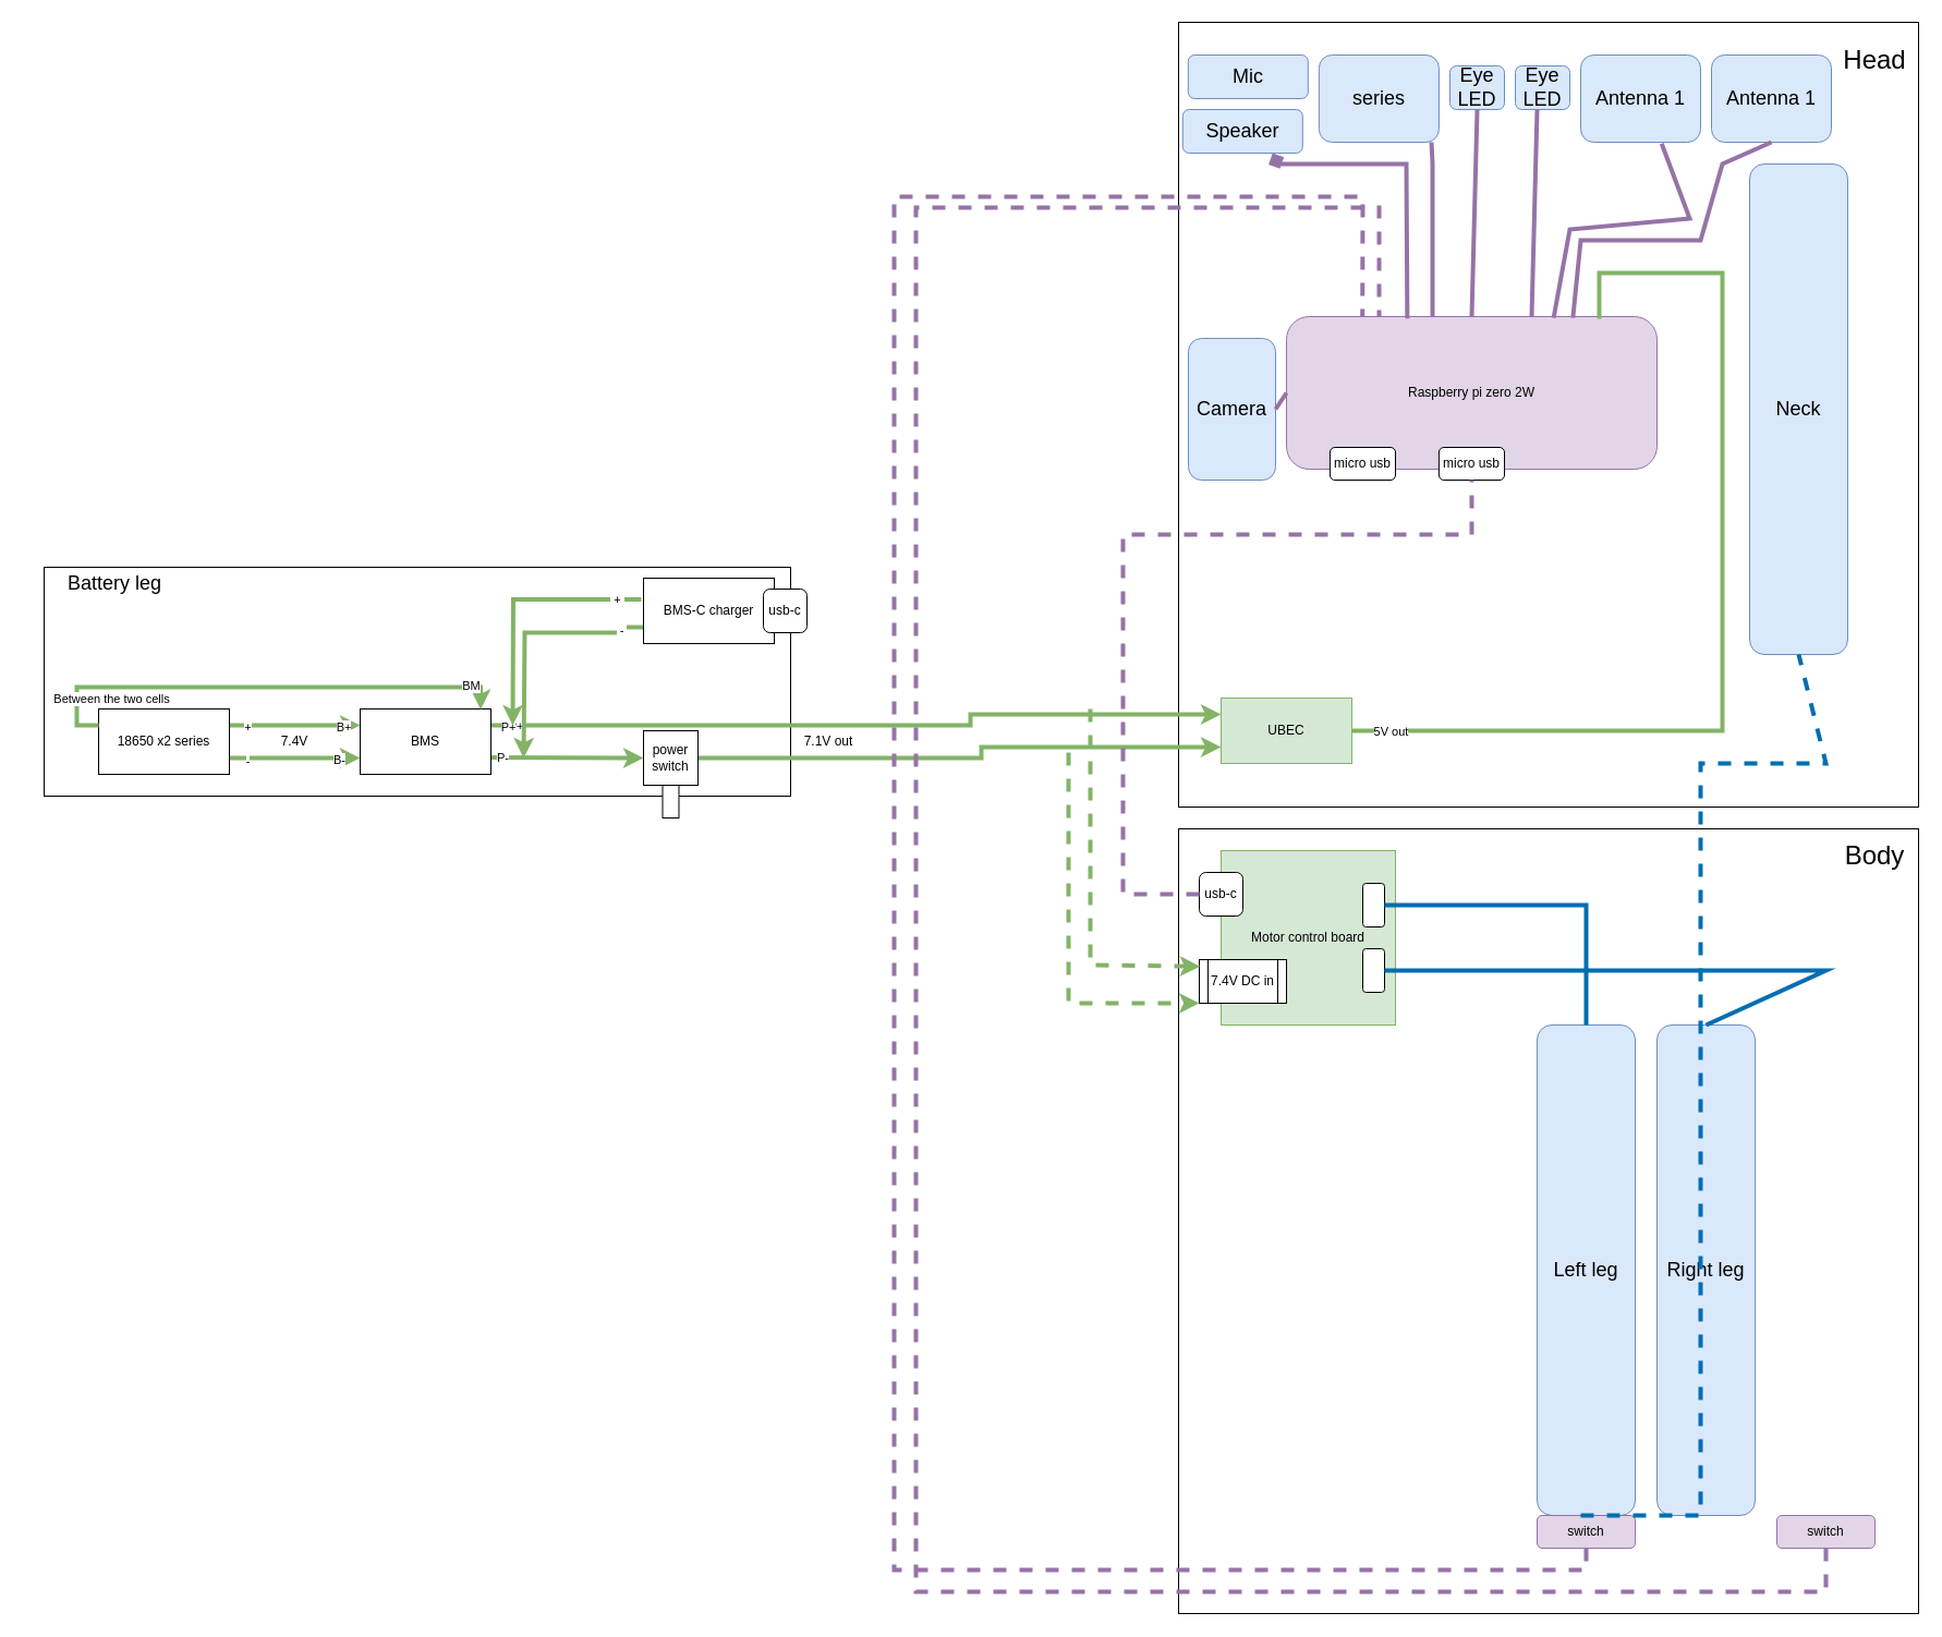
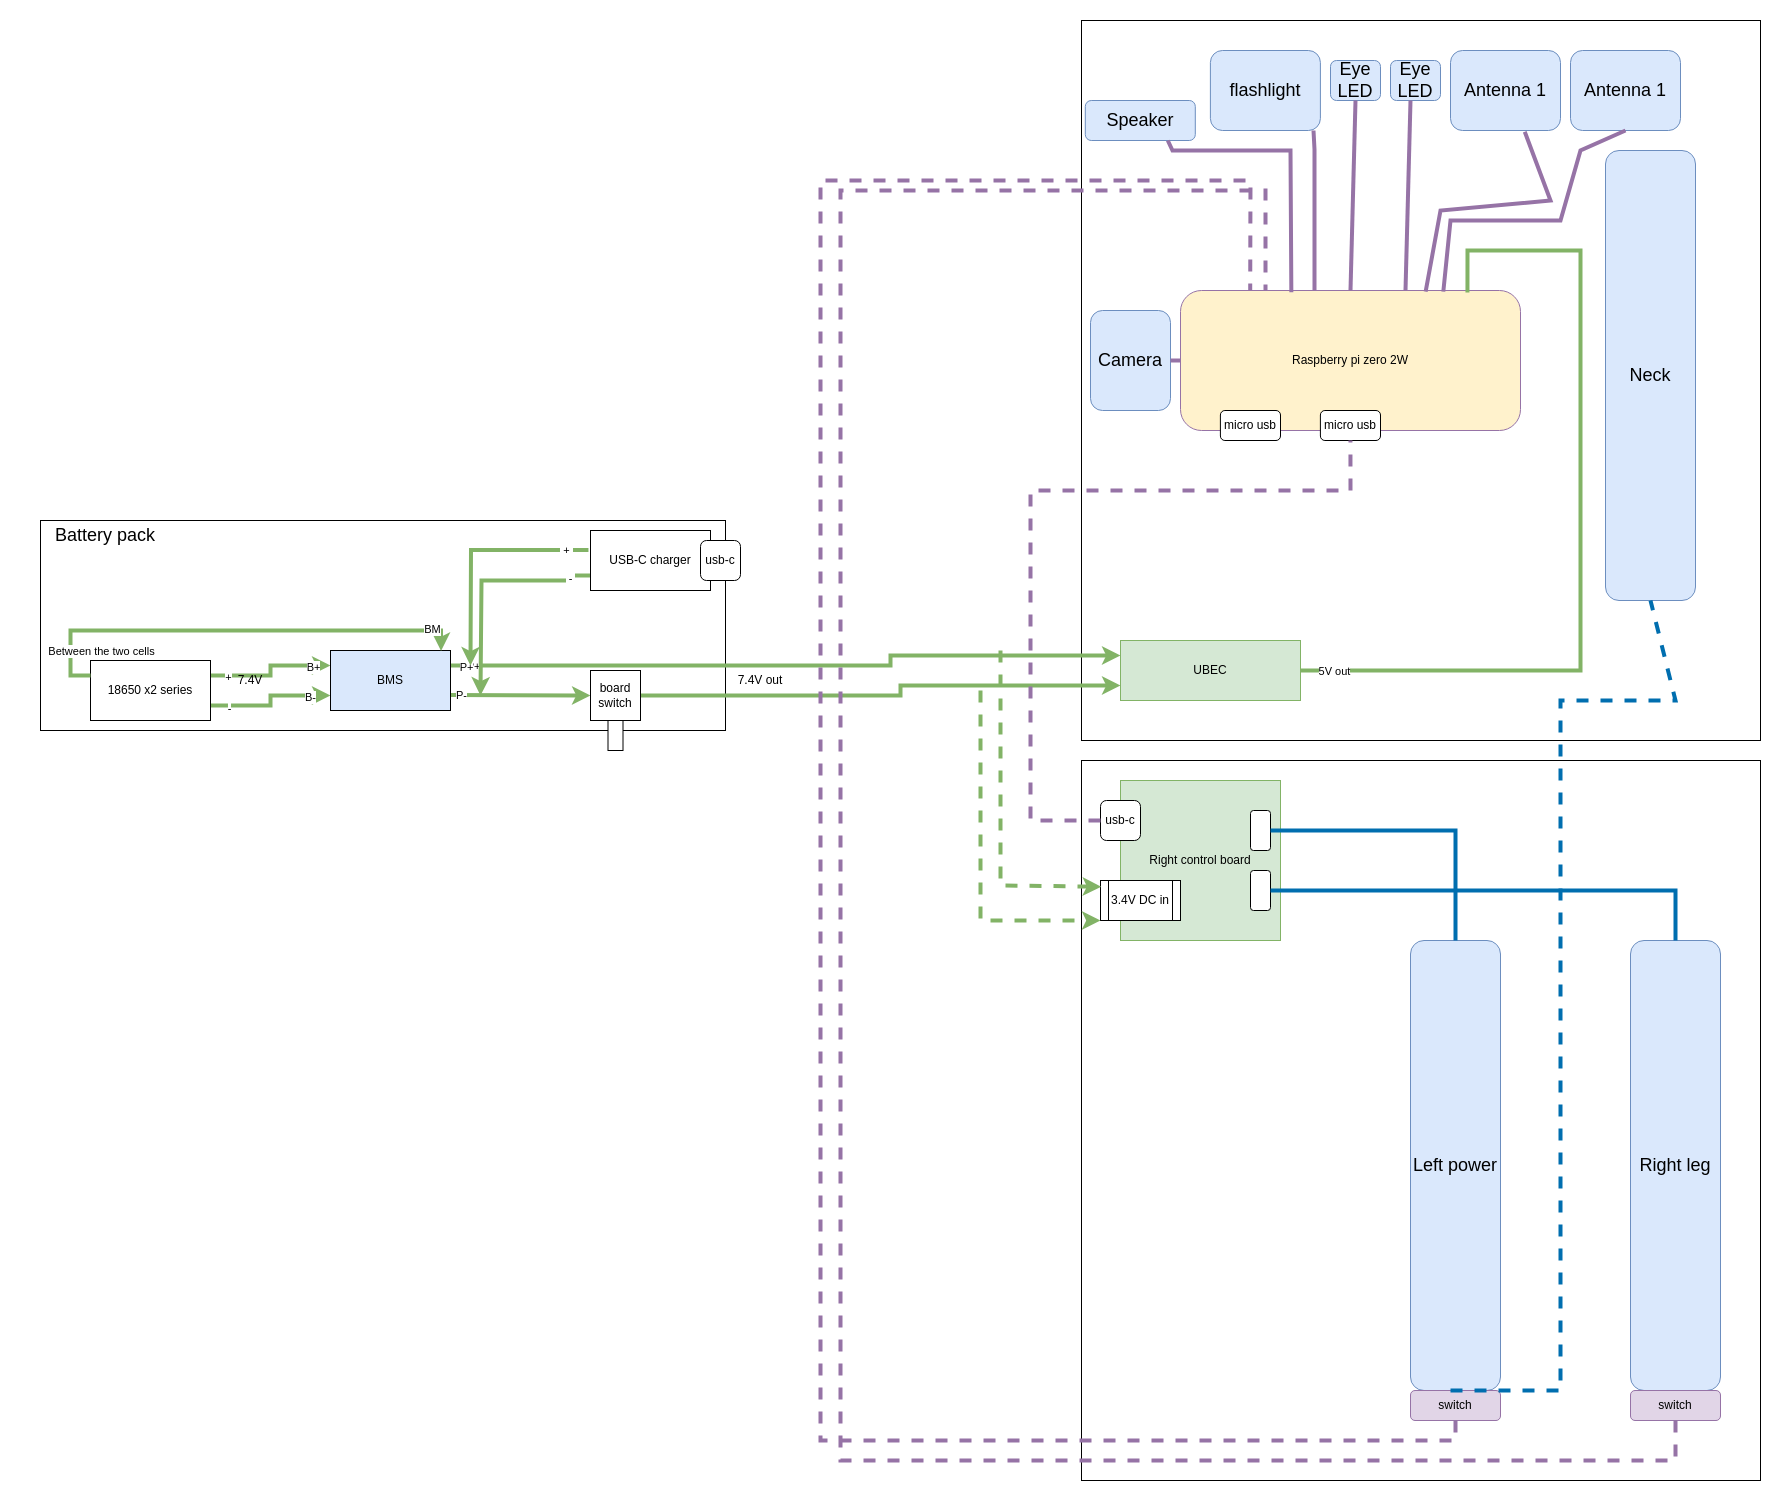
- <mxCell id="44" value="&lt;font style=&quot;font-size: 24px;&quot;&gt;Head&lt;/font&gt;" style="text;html=1;align=center;verticalAlign=middle;whiteSpace=wrap;rounded=0;" parent="1" vertex="1"><mxGeometry x="1690" y="40" width="60" height="30" as="geometry" /></mxCell>
- <mxCell id="72" value="&lt;span style=&quot;font-size: 18px;&quot;&gt;Mic&lt;/span&gt;" style="rounded=1;whiteSpace=wrap;html=1;fillColor=#dae8fc;strokeColor=#6c8ebf;" parent="1" vertex="1"><mxGeometry x="1089.8" y="50" width="110" height="40" as="geometry" /></mxCell>
- <mxCell id="60" value="&lt;span style=&quot;font-size: 18px;&quot;&gt;series&lt;/span&gt;" style="rounded=1;whiteSpace=wrap;html=1;fillColor=#dae8fc;strokeColor=#6c8ebf;" parent="1" vertex="1"><mxGeometry x="1209.9" y="50" width="110" height="80" as="geometry" /></mxCell>
+ <mxCell id="60" value="&lt;span style=&quot;font-size: 18px;&quot;&gt;flashlight&lt;/span&gt;" style="rounded=1;whiteSpace=wrap;html=1;fillColor=#dae8fc;strokeColor=#6c8ebf;" parent="1" vertex="1"><mxGeometry x="1209.9" y="50" width="110" height="80" as="geometry" /></mxCell>
- <mxCell id="65" value="" style="endArrow=diamond;html=1;rounded=0;exitX=0.326;exitY=0.012;exitDx=0;exitDy=0;exitPerimeter=0;entryX=0.75;entryY=1;entryDx=0;entryDy=0;fillColor=#e1d5e7;strokeColor=#9673a6;strokeWidth=4;" parent="1" source="27" target="64" edge="1"><mxGeometry width="50" height="50" relative="1" as="geometry"><mxPoint x="1324" y="300" as="sourcePoint" /><mxPoint x="1323" y="140" as="targetPoint" /><Array as="points"><mxPoint x="1290" y="150" /><mxPoint x="1172" y="150" /></Array></mxGeometry></mxCell>
+ <mxCell id="65" value="" style="endArrow=none;html=1;rounded=0;exitX=0.326;exitY=0.012;exitDx=0;exitDy=0;exitPerimeter=0;entryX=0.75;entryY=1;entryDx=0;entryDy=0;fillColor=#e1d5e7;strokeColor=#9673a6;strokeWidth=4;" parent="1" source="27" target="64" edge="1"><mxGeometry width="50" height="50" relative="1" as="geometry"><mxPoint x="1324" y="300" as="sourcePoint" /><mxPoint x="1323" y="140" as="targetPoint" /><Array as="points"><mxPoint x="1290" y="150" /><mxPoint x="1172" y="150" /></Array></mxGeometry></mxCell>
- <mxCell id="27" value="Raspberry pi zero 2W" style="rounded=1;whiteSpace=wrap;html=1;fillColor=#e1d5e7;strokeColor=#9673a6;" parent="1" vertex="1"><mxGeometry x="1180" y="290" width="340" height="140" as="geometry" /></mxCell>
+ <mxCell id="27" value="Raspberry pi zero 2W" style="rounded=1;whiteSpace=wrap;html=1;fillColor=#fff2cc;strokeColor=#9673a6;" parent="1" vertex="1"><mxGeometry x="1180" y="290" width="340" height="140" as="geometry" /></mxCell>
- <mxCell id="66" value="&lt;span style=&quot;font-size: 18px;&quot;&gt;Camera&lt;/span&gt;" style="rounded=1;whiteSpace=wrap;html=1;fillColor=#dae8fc;strokeColor=#6c8ebf;" parent="1" vertex="1"><mxGeometry x="1090" y="310" width="80" height="130" as="geometry" /></mxCell>
+ <mxCell id="66" value="&lt;span style=&quot;font-size: 18px;&quot;&gt;Camera&lt;/span&gt;" style="rounded=1;whiteSpace=wrap;html=1;fillColor=#dae8fc;strokeColor=#6c8ebf;" parent="1" vertex="1"><mxGeometry x="1090" y="310" width="80" height="100" as="geometry" /></mxCell>
- <mxCell id="33" value="&lt;font style=&quot;font-size: 18px;&quot;&gt;Battery leg&lt;/font&gt;" style="text;html=1;align=center;verticalAlign=middle;whiteSpace=wrap;rounded=0;" parent="1" vertex="1"><mxGeometry x="20" y="520" width="170" height="30" as="geometry" /></mxCell>
+ <mxCell id="33" value="&lt;font style=&quot;font-size: 18px;&quot;&gt;Battery pack&lt;/font&gt;" style="text;html=1;align=center;verticalAlign=middle;whiteSpace=wrap;rounded=0;" parent="1" vertex="1"><mxGeometry x="20" y="520" width="170" height="30" as="geometry" /></mxCell>
- <mxCell id="22" value="BMS-C charger" style="rounded=0;whiteSpace=wrap;html=1;" parent="1" vertex="1"><mxGeometry x="590" y="530" width="120" height="60" as="geometry" /></mxCell>
+ <mxCell id="22" value="USB-C charger" style="rounded=0;whiteSpace=wrap;html=1;" parent="1" vertex="1"><mxGeometry x="590" y="530" width="120" height="60" as="geometry" /></mxCell>
- <mxCell id="23" value="UBEC" style="rounded=0;whiteSpace=wrap;html=1;fillColor=#d5e8d4;strokeColor=#82b366;" parent="1" vertex="1"><mxGeometry x="1120" y="640" width="120" height="60" as="geometry" /></mxCell>
+ <mxCell id="23" value="UBEC" style="rounded=0;whiteSpace=wrap;html=1;fillColor=#d5e8d4;strokeColor=#82b366;" parent="1" vertex="1"><mxGeometry x="1120" y="640" width="180" height="60" as="geometry" /></mxCell>
- <mxCell id="11" value="18650 x2 series" style="rounded=0;whiteSpace=wrap;html=1;" parent="1" vertex="1"><mxGeometry x="90" y="650" width="120" height="60" as="geometry" /></mxCell>
+ <mxCell id="11" value="18650 x2 series" style="rounded=0;whiteSpace=wrap;html=1;" parent="1" vertex="1"><mxGeometry x="90" y="660" width="120" height="60" as="geometry" /></mxCell>
- <mxCell id="28" value="7.4V" style="text;html=1;align=center;verticalAlign=middle;whiteSpace=wrap;rounded=0;" parent="1" vertex="1"><mxGeometry x="240" y="665" width="60" height="30" as="geometry" /></mxCell>
+ <mxCell id="28" value="7.4V" style="text;html=1;align=center;verticalAlign=middle;whiteSpace=wrap;rounded=0;" parent="1" vertex="1"><mxGeometry x="220" y="665" width="60" height="30" as="geometry" /></mxCell>
- <mxCell id="17" value="BMS" style="rounded=0;whiteSpace=wrap;html=1;" parent="1" vertex="1"><mxGeometry x="330" y="650" width="120" height="60" as="geometry" /></mxCell>
+ <mxCell id="17" value="BMS" style="rounded=0;whiteSpace=wrap;html=1;fillColor=#dae8fc;" parent="1" vertex="1"><mxGeometry x="330" y="650" width="120" height="60" as="geometry" /></mxCell>
- <mxCell id="29" value="7.1V out" style="text;html=1;align=center;verticalAlign=middle;whiteSpace=wrap;rounded=0;" parent="1" vertex="1"><mxGeometry x="730" y="665" width="60" height="30" as="geometry" /></mxCell>
+ <mxCell id="29" value="7.4V out" style="text;html=1;align=center;verticalAlign=middle;whiteSpace=wrap;rounded=0;" parent="1" vertex="1"><mxGeometry x="730" y="665" width="60" height="30" as="geometry" /></mxCell>
- <mxCell id="63" value="power switch" style="whiteSpace=wrap;html=1;aspect=fixed;" parent="1" vertex="1"><mxGeometry x="590" y="670" width="50" height="50" as="geometry" /></mxCell>
+ <mxCell id="63" value="board switch" style="whiteSpace=wrap;html=1;aspect=fixed;" parent="1" vertex="1"><mxGeometry x="590" y="670" width="50" height="50" as="geometry" /></mxCell>
- <mxCell id="43" value="&lt;font style=&quot;font-size: 24px;&quot;&gt;Body&lt;/font&gt;" style="text;html=1;align=center;verticalAlign=middle;whiteSpace=wrap;rounded=0;" parent="1" vertex="1"><mxGeometry x="1690" y="770" width="60" height="30" as="geometry" /></mxCell>
- <mxCell id="35" value="Motor control board" style="whiteSpace=wrap;html=1;aspect=fixed;fillColor=#d5e8d4;strokeColor=#82b366;" parent="1" vertex="1"><mxGeometry x="1120" y="780" width="160" height="160" as="geometry" /></mxCell>
+ <mxCell id="35" value="Right control board" style="whiteSpace=wrap;html=1;aspect=fixed;fillColor=#d5e8d4;strokeColor=#82b366;" parent="1" vertex="1"><mxGeometry x="1120" y="780" width="160" height="160" as="geometry" /></mxCell>
- <mxCell id="39" value="7.4V DC in" style="shape=process;whiteSpace=wrap;html=1;backgroundOutline=1;" parent="1" vertex="1"><mxGeometry x="1100" y="880" width="80" height="40" as="geometry" /></mxCell>
+ <mxCell id="39" value="3.4V DC in" style="shape=process;whiteSpace=wrap;html=1;backgroundOutline=1;" parent="1" vertex="1"><mxGeometry x="1100" y="880" width="80" height="40" as="geometry" /></mxCell>
- <mxCell id="45" value="&lt;font style=&quot;font-size: 18px;&quot;&gt;Left leg&lt;/font&gt;" style="rounded=1;whiteSpace=wrap;html=1;fillColor=#dae8fc;strokeColor=#6c8ebf;" parent="1" vertex="1"><mxGeometry x="1410" y="940" width="90" height="450" as="geometry" /></mxCell>
+ <mxCell id="45" value="&lt;font style=&quot;font-size: 18px;&quot;&gt;Left power&lt;/font&gt;" style="rounded=1;whiteSpace=wrap;html=1;fillColor=#dae8fc;strokeColor=#6c8ebf;" parent="1" vertex="1"><mxGeometry x="1410" y="940" width="90" height="450" as="geometry" /></mxCell>
- <mxCell id="46" value="&lt;font style=&quot;font-size: 18px;&quot;&gt;Right leg&lt;/font&gt;" style="rounded=1;whiteSpace=wrap;html=1;fillColor=#dae8fc;strokeColor=#6c8ebf;" parent="1" vertex="1"><mxGeometry x="1520" y="940" width="90" height="450" as="geometry" /></mxCell>
+ <mxCell id="46" value="&lt;font style=&quot;font-size: 18px;&quot;&gt;Right leg&lt;/font&gt;" style="rounded=1;whiteSpace=wrap;html=1;fillColor=#dae8fc;strokeColor=#6c8ebf;" parent="1" vertex="1"><mxGeometry x="1630" y="940" width="90" height="450" as="geometry" /></mxCell>
